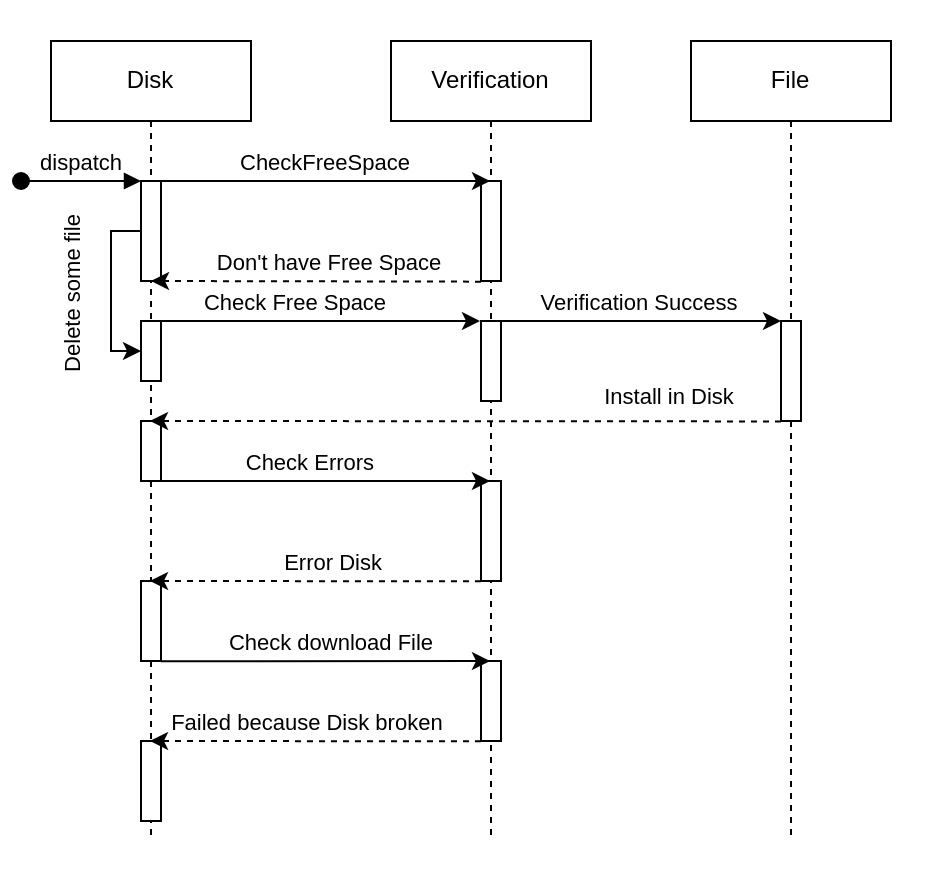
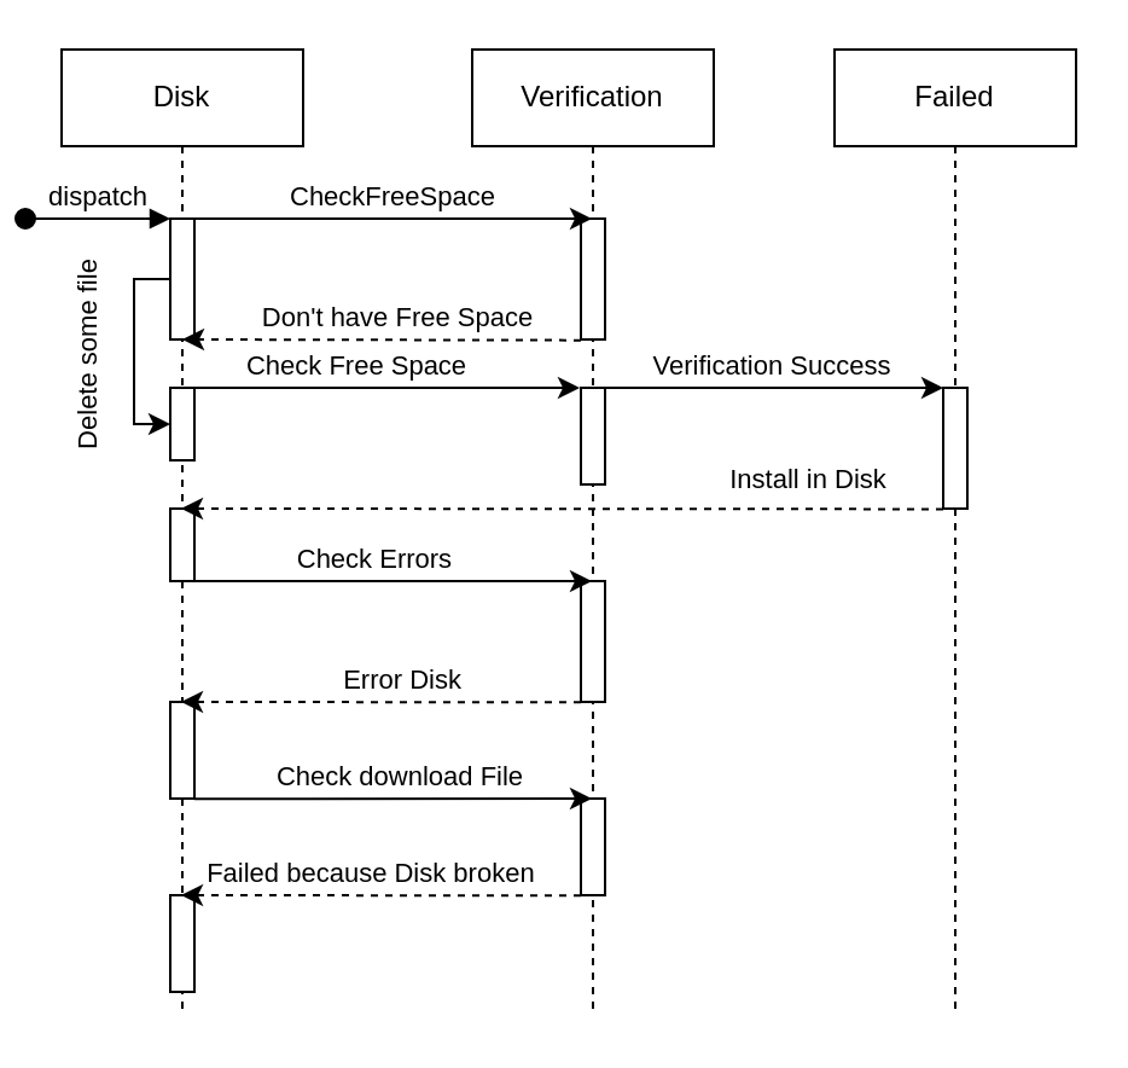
- <mxCell id="11" value="File" style="shape=umlLifeline;perimeter=lifelinePerimeter;whiteSpace=wrap;html=1;container=0;dropTarget=0;collapsible=0;recursiveResize=0;outlineConnect=0;portConstraint=eastwest;newEdgeStyle={&quot;edgeStyle&quot;:&quot;elbowEdgeStyle&quot;,&quot;elbow&quot;:&quot;vertical&quot;,&quot;curved&quot;:0,&quot;rounded&quot;:0};" parent="1" vertex="1"><mxGeometry x="340" y="20" width="100" height="400" as="geometry" /></mxCell>
+ <mxCell id="11" value="Failed" style="shape=umlLifeline;perimeter=lifelinePerimeter;whiteSpace=wrap;html=1;container=0;dropTarget=0;collapsible=0;recursiveResize=0;outlineConnect=0;portConstraint=eastwest;newEdgeStyle={&quot;edgeStyle&quot;:&quot;elbowEdgeStyle&quot;,&quot;elbow&quot;:&quot;vertical&quot;,&quot;curved&quot;:0,&quot;rounded&quot;:0};" parent="1" vertex="1"><mxGeometry x="340" y="20" width="100" height="400" as="geometry" /></mxCell>
